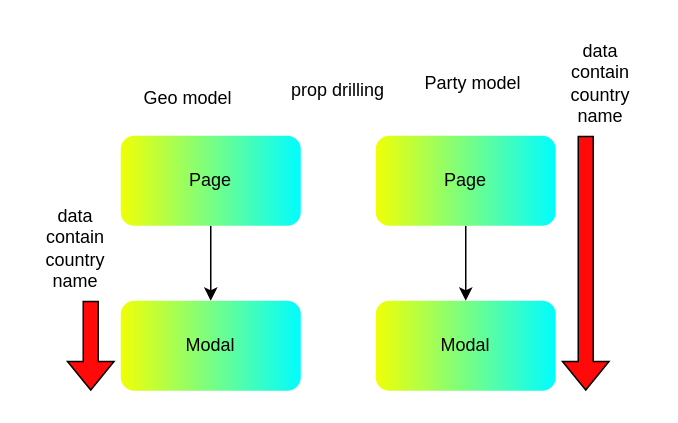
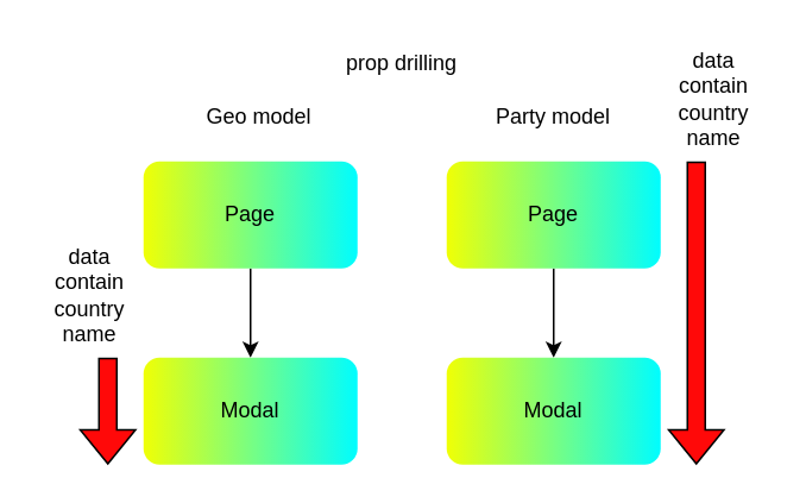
- <mxCell id="3" value="Party model" style="text;html=1;align=center;verticalAlign=middle;whiteSpace=wrap;rounded=0;" vertex="1" parent="1"><mxGeometry x="275" y="40" width="80" height="30" as="geometry" /></mxCell>
+ <mxCell id="3" value="Party model" style="text;html=1;align=center;verticalAlign=middle;whiteSpace=wrap;rounded=0;" vertex="1" parent="1"><mxGeometry x="270" y="50" width="80" height="30" as="geometry" /></mxCell>
- <mxCell id="10" value="prop drilling" style="text;html=1;align=center;verticalAlign=middle;whiteSpace=wrap;rounded=0;fontFamily=Helvetica;fontSize=12;fontColor=default;" vertex="1" parent="1"><mxGeometry x="190" y="45" width="70" height="30" as="geometry" /></mxCell>
+ <mxCell id="10" value="prop drilling" style="text;html=1;align=center;verticalAlign=middle;whiteSpace=wrap;rounded=0;fontFamily=Helvetica;fontSize=12;fontColor=default;" vertex="1" parent="1"><mxGeometry x="190" y="20" width="70" height="30" as="geometry" /></mxCell>
- <mxCell id="2" value="Geo model" style="text;html=1;align=center;verticalAlign=middle;whiteSpace=wrap;rounded=0;" vertex="1" parent="1"><mxGeometry x="90" y="50" width="70" height="30" as="geometry" /></mxCell>
+ <mxCell id="2" value="Geo model" style="text;html=1;align=center;verticalAlign=middle;whiteSpace=wrap;rounded=0;" vertex="1" parent="1"><mxGeometry x="110" y="50" width="70" height="30" as="geometry" /></mxCell>
